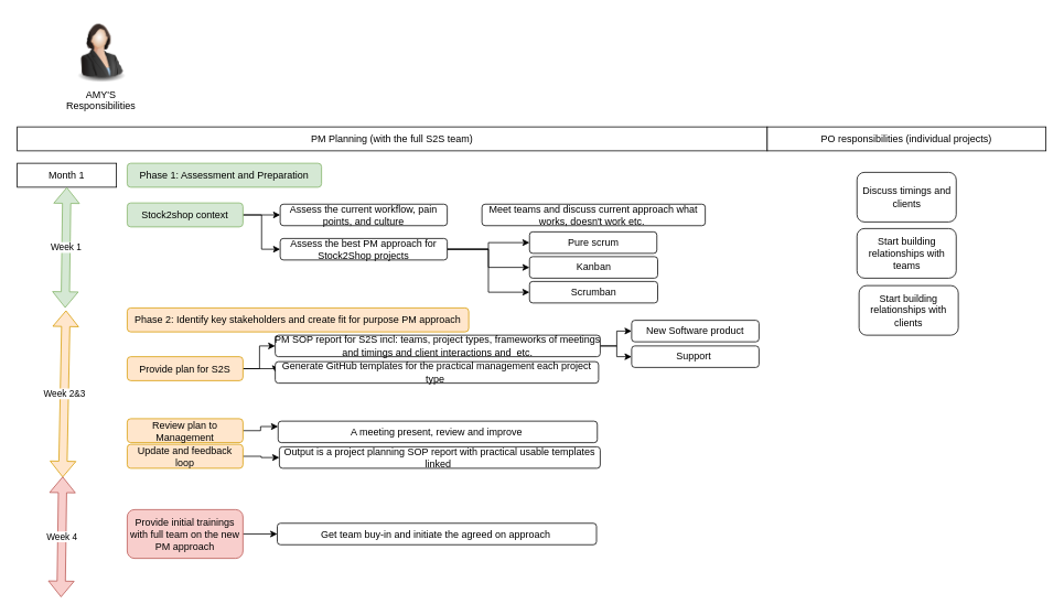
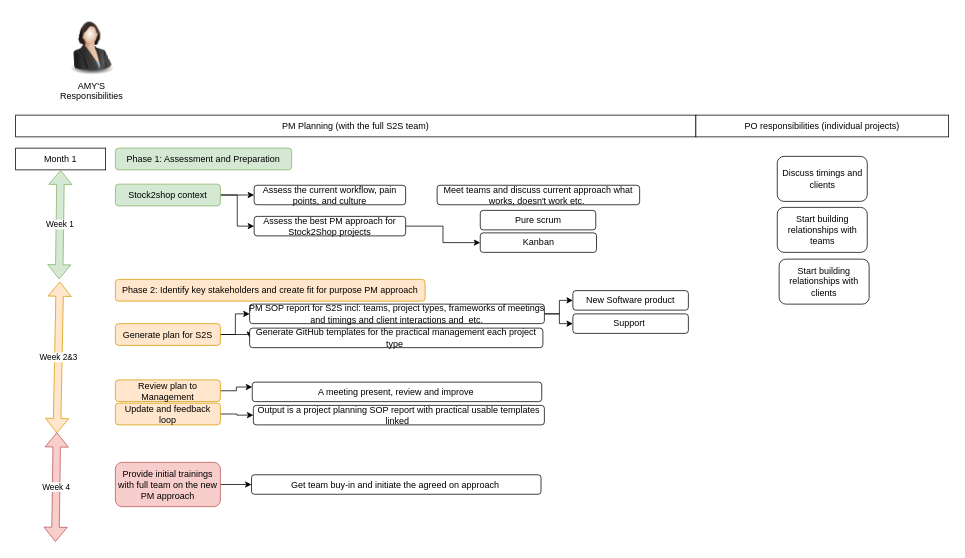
- <mxCell id="7" style="edgeStyle=orthogonalEdgeStyle;rounded=0;orthogonalLoop=1;jettySize=auto;html=1;exitX=1;exitY=0.5;exitDx=0;exitDy=0;entryX=0;entryY=0.5;entryDx=0;entryDy=0;" edge="1" parent="1" source="10" target="11"><mxGeometry relative="1" as="geometry" /></mxCell>
- <mxCell id="8" style="edgeStyle=orthogonalEdgeStyle;rounded=0;orthogonalLoop=1;jettySize=auto;html=1;exitX=1;exitY=0.5;exitDx=0;exitDy=0;entryX=0;entryY=0.5;entryDx=0;entryDy=0;" edge="1" parent="1" source="10" target="13"><mxGeometry relative="1" as="geometry" /></mxCell>
- <mxCell id="13" value="&lt;div&gt;Scrumban&lt;/div&gt;" style="rounded=1;whiteSpace=wrap;html=1;" vertex="1" parent="1"><mxGeometry x="639.5" y="340" width="155" height="26" as="geometry" /></mxCell>
- <mxCell id="22" value="Provide plan for S2S" style="rounded=1;whiteSpace=wrap;html=1;fillColor=#ffe6cc;strokeColor=#d79b00;" vertex="1" parent="1"><mxGeometry x="153" y="431" width="140" height="29" as="geometry" /></mxCell>
+ <mxCell id="22" value="Generate plan for S2S" style="rounded=1;whiteSpace=wrap;html=1;fillColor=#ffe6cc;strokeColor=#d79b00;" vertex="1" parent="1"><mxGeometry x="153" y="431" width="140" height="29" as="geometry" /></mxCell>
